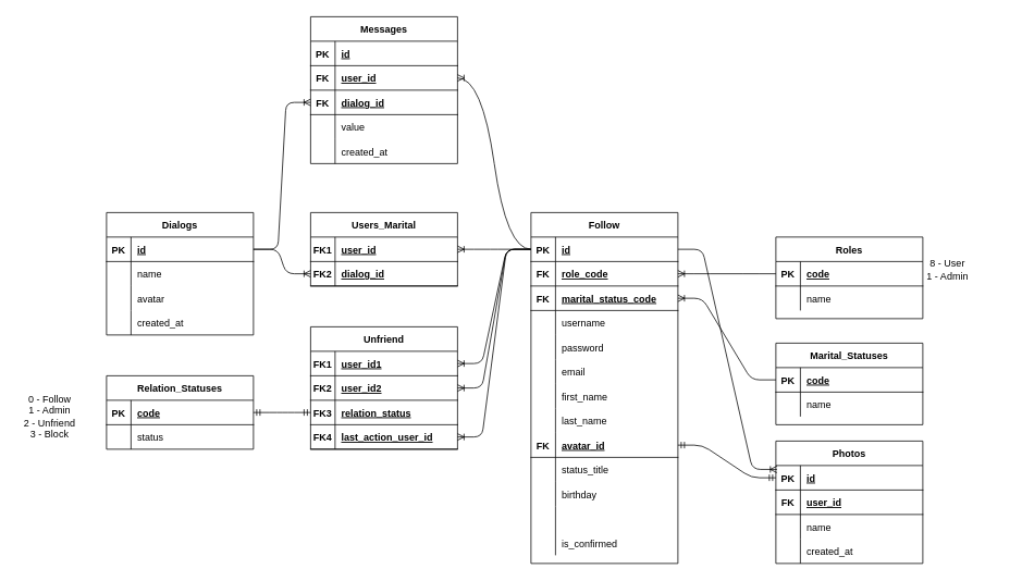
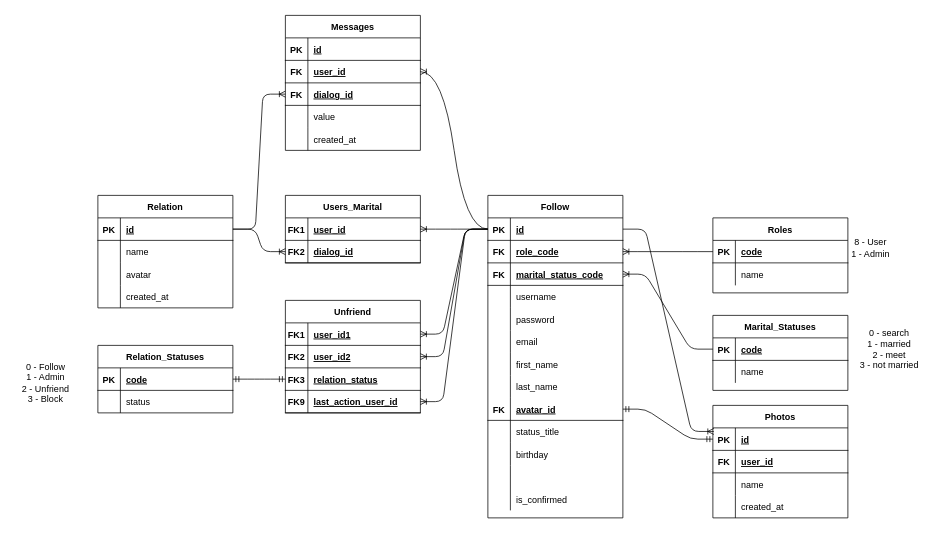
- <mxCell id="57" value="Dialogs" style="shape=table;startSize=30;container=1;collapsible=1;childLayout=tableLayout;fixedRows=1;rowLines=0;fontStyle=1;align=center;resizeLast=1;" parent="1" vertex="1"><mxGeometry x="130" y="260" width="180" height="150" as="geometry" /></mxCell>
+ <mxCell id="57" value="Relation" style="shape=table;startSize=30;container=1;collapsible=1;childLayout=tableLayout;fixedRows=1;rowLines=0;fontStyle=1;align=center;resizeLast=1;" parent="1" vertex="1"><mxGeometry x="130" y="260" width="180" height="150" as="geometry" /></mxCell>
+ <mxCell id="123" value="0 - search&lt;br&gt;1 - married&lt;br&gt;2 - meet&lt;br&gt;3 - not married" style="text;html=1;align=center;verticalAlign=middle;resizable=0;points=[];autosize=1;strokeColor=none;" parent="1" vertex="1"><mxGeometry x="1140" y="435" width="90" height="60" as="geometry" /></mxCell>
- <mxCell id="108" value="FK4" style="shape=partialRectangle;connectable=0;fillColor=none;top=0;left=0;bottom=0;right=0;fontStyle=1;overflow=hidden;" parent="107" vertex="1"><mxGeometry width="30" height="30" as="geometry" /></mxCell>
+ <mxCell id="108" value="FK9" style="shape=partialRectangle;connectable=0;fillColor=none;top=0;left=0;bottom=0;right=0;fontStyle=1;overflow=hidden;" parent="107" vertex="1"><mxGeometry width="30" height="30" as="geometry" /></mxCell>
